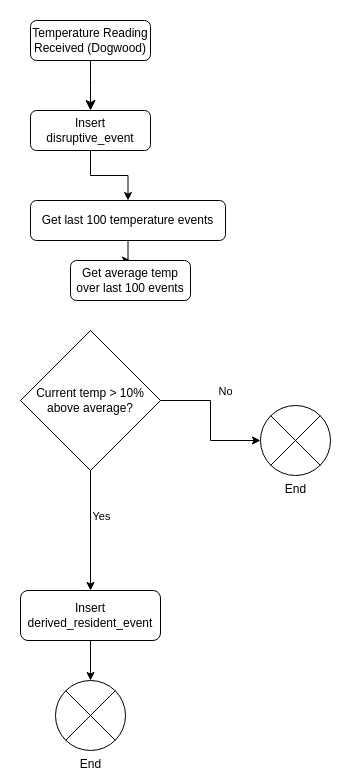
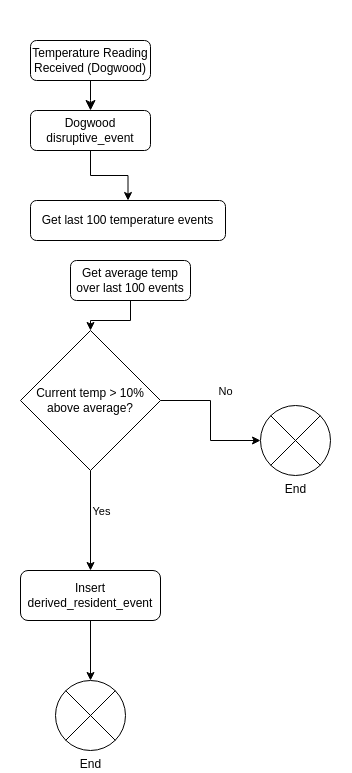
- <mxCell id="3" value="Temperature Reading Received (Dogwood)" style="rounded=1;whiteSpace=wrap;html=1;fontSize=12;glass=0;strokeWidth=1;shadow=0;" parent="1" vertex="1"><mxGeometry x="30" y="20" width="120" height="40" as="geometry" /></mxCell>
+ <mxCell id="3" value="Temperature Reading Received (Dogwood)" style="rounded=1;whiteSpace=wrap;html=1;fontSize=12;glass=0;strokeWidth=1;shadow=0;" parent="1" vertex="1"><mxGeometry x="30" y="40" width="120" height="40" as="geometry" /></mxCell>
- <mxCell id="5" value="Insert disruptive_event" style="rounded=1;whiteSpace=wrap;html=1;fontSize=12;glass=0;strokeWidth=1;shadow=0;" parent="1" vertex="1"><mxGeometry x="30" y="110" width="120" height="40" as="geometry" /></mxCell>
+ <mxCell id="5" value="Dogwood disruptive_event" style="rounded=1;whiteSpace=wrap;html=1;fontSize=12;glass=0;strokeWidth=1;shadow=0;" parent="1" vertex="1"><mxGeometry x="30" y="110" width="120" height="40" as="geometry" /></mxCell>
- <mxCell id="6" style="edgeStyle=orthogonalEdgeStyle;rounded=0;orthogonalLoop=1;jettySize=auto;html=1;" edge="1" parent="1" source="7" target="9"><mxGeometry relative="1" as="geometry" /></mxCell>
+ <mxCell id="8" style="edgeStyle=orthogonalEdgeStyle;rounded=0;orthogonalLoop=1;jettySize=auto;html=1;" edge="1" parent="1" source="9" target="14"><mxGeometry relative="1" as="geometry" /></mxCell>
- <mxCell id="17" value="Insert derived_resident_event" style="rounded=1;whiteSpace=wrap;html=1;fontSize=12;glass=0;strokeWidth=1;shadow=0;" vertex="1" parent="1"><mxGeometry x="20" y="590" width="140" height="50" as="geometry" /></mxCell>
+ <mxCell id="17" value="Insert derived_resident_event" style="rounded=1;whiteSpace=wrap;html=1;fontSize=12;glass=0;strokeWidth=1;shadow=0;" vertex="1" parent="1"><mxGeometry x="20" y="570" width="140" height="50" as="geometry" /></mxCell>
